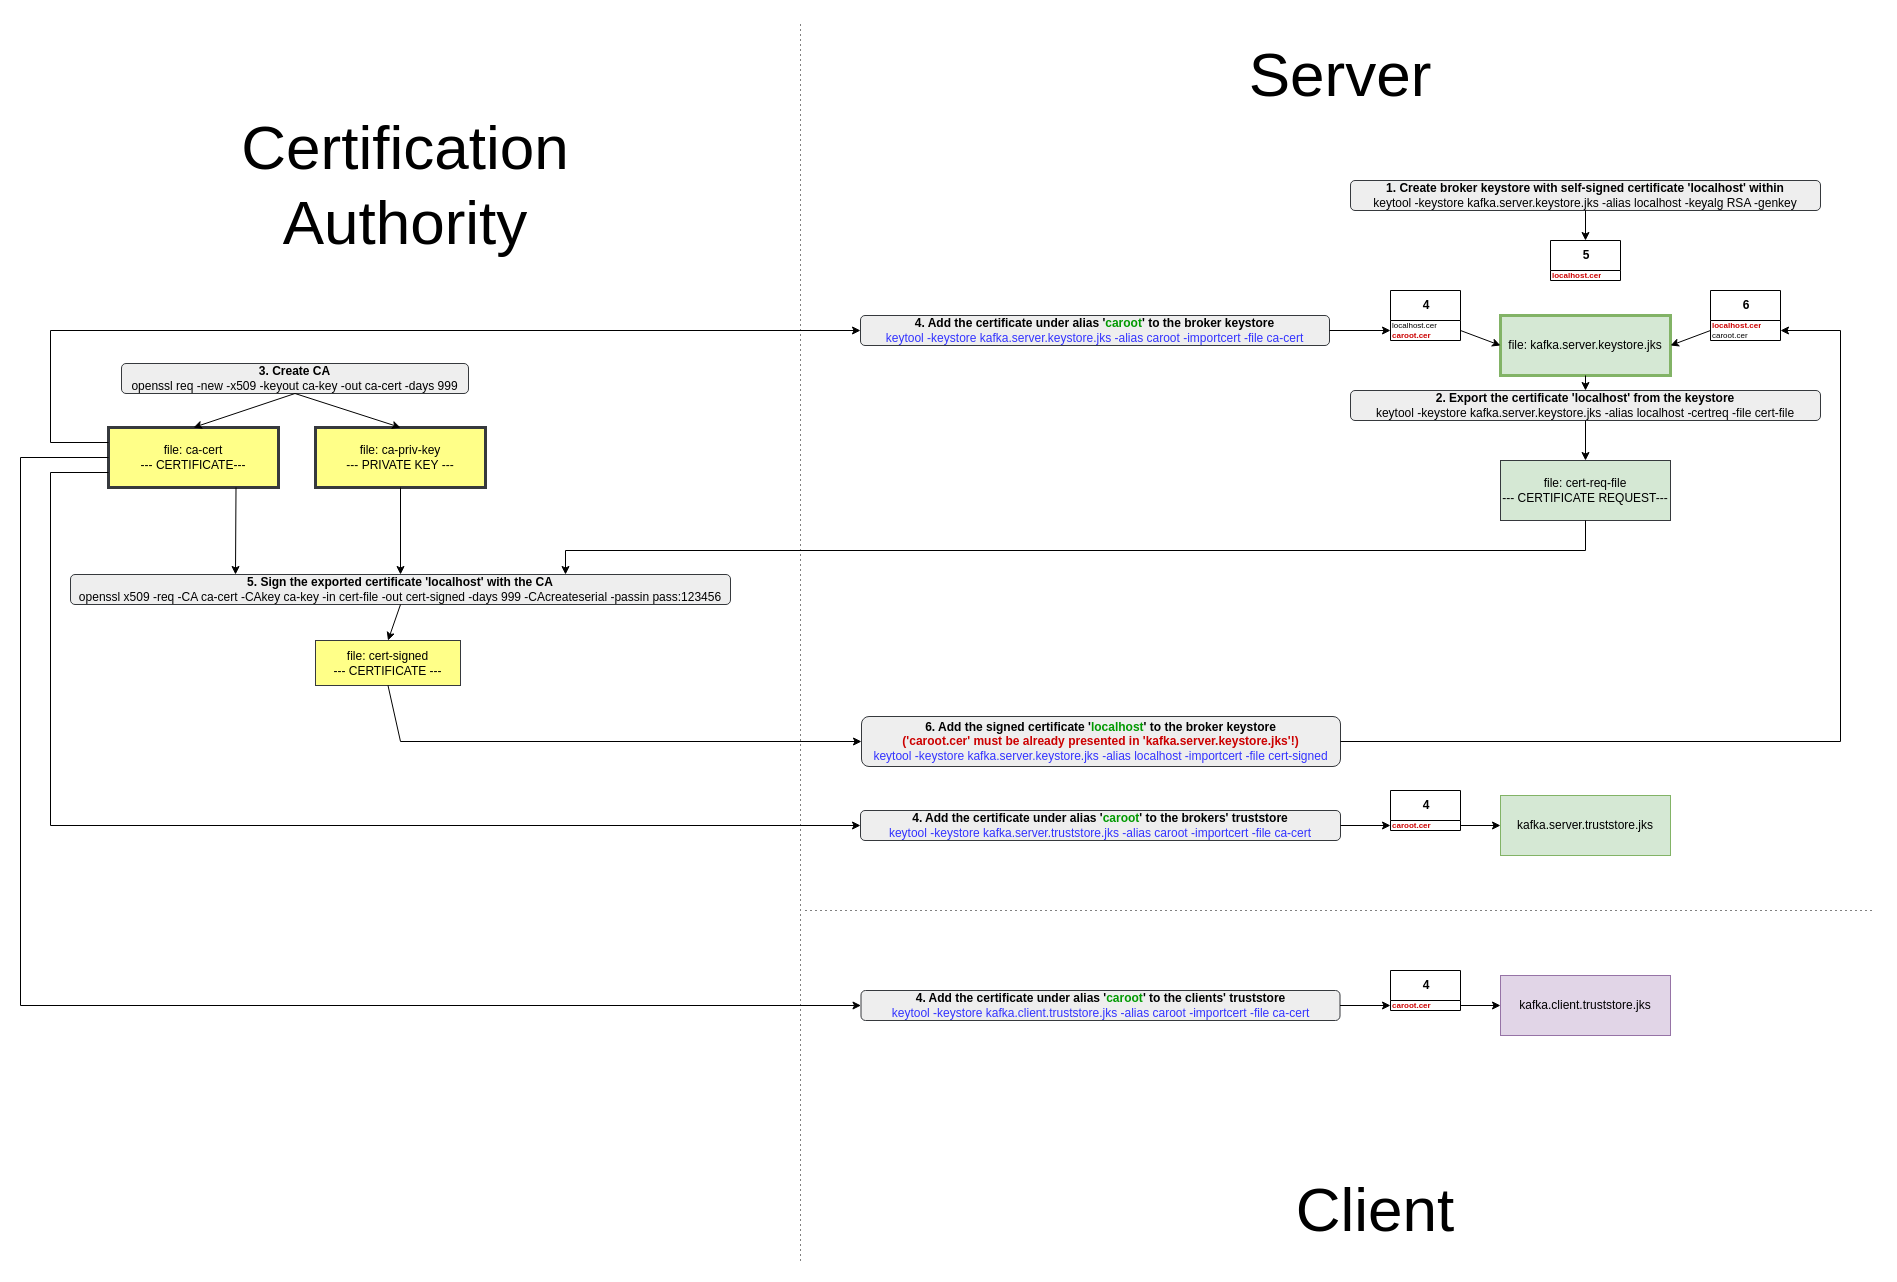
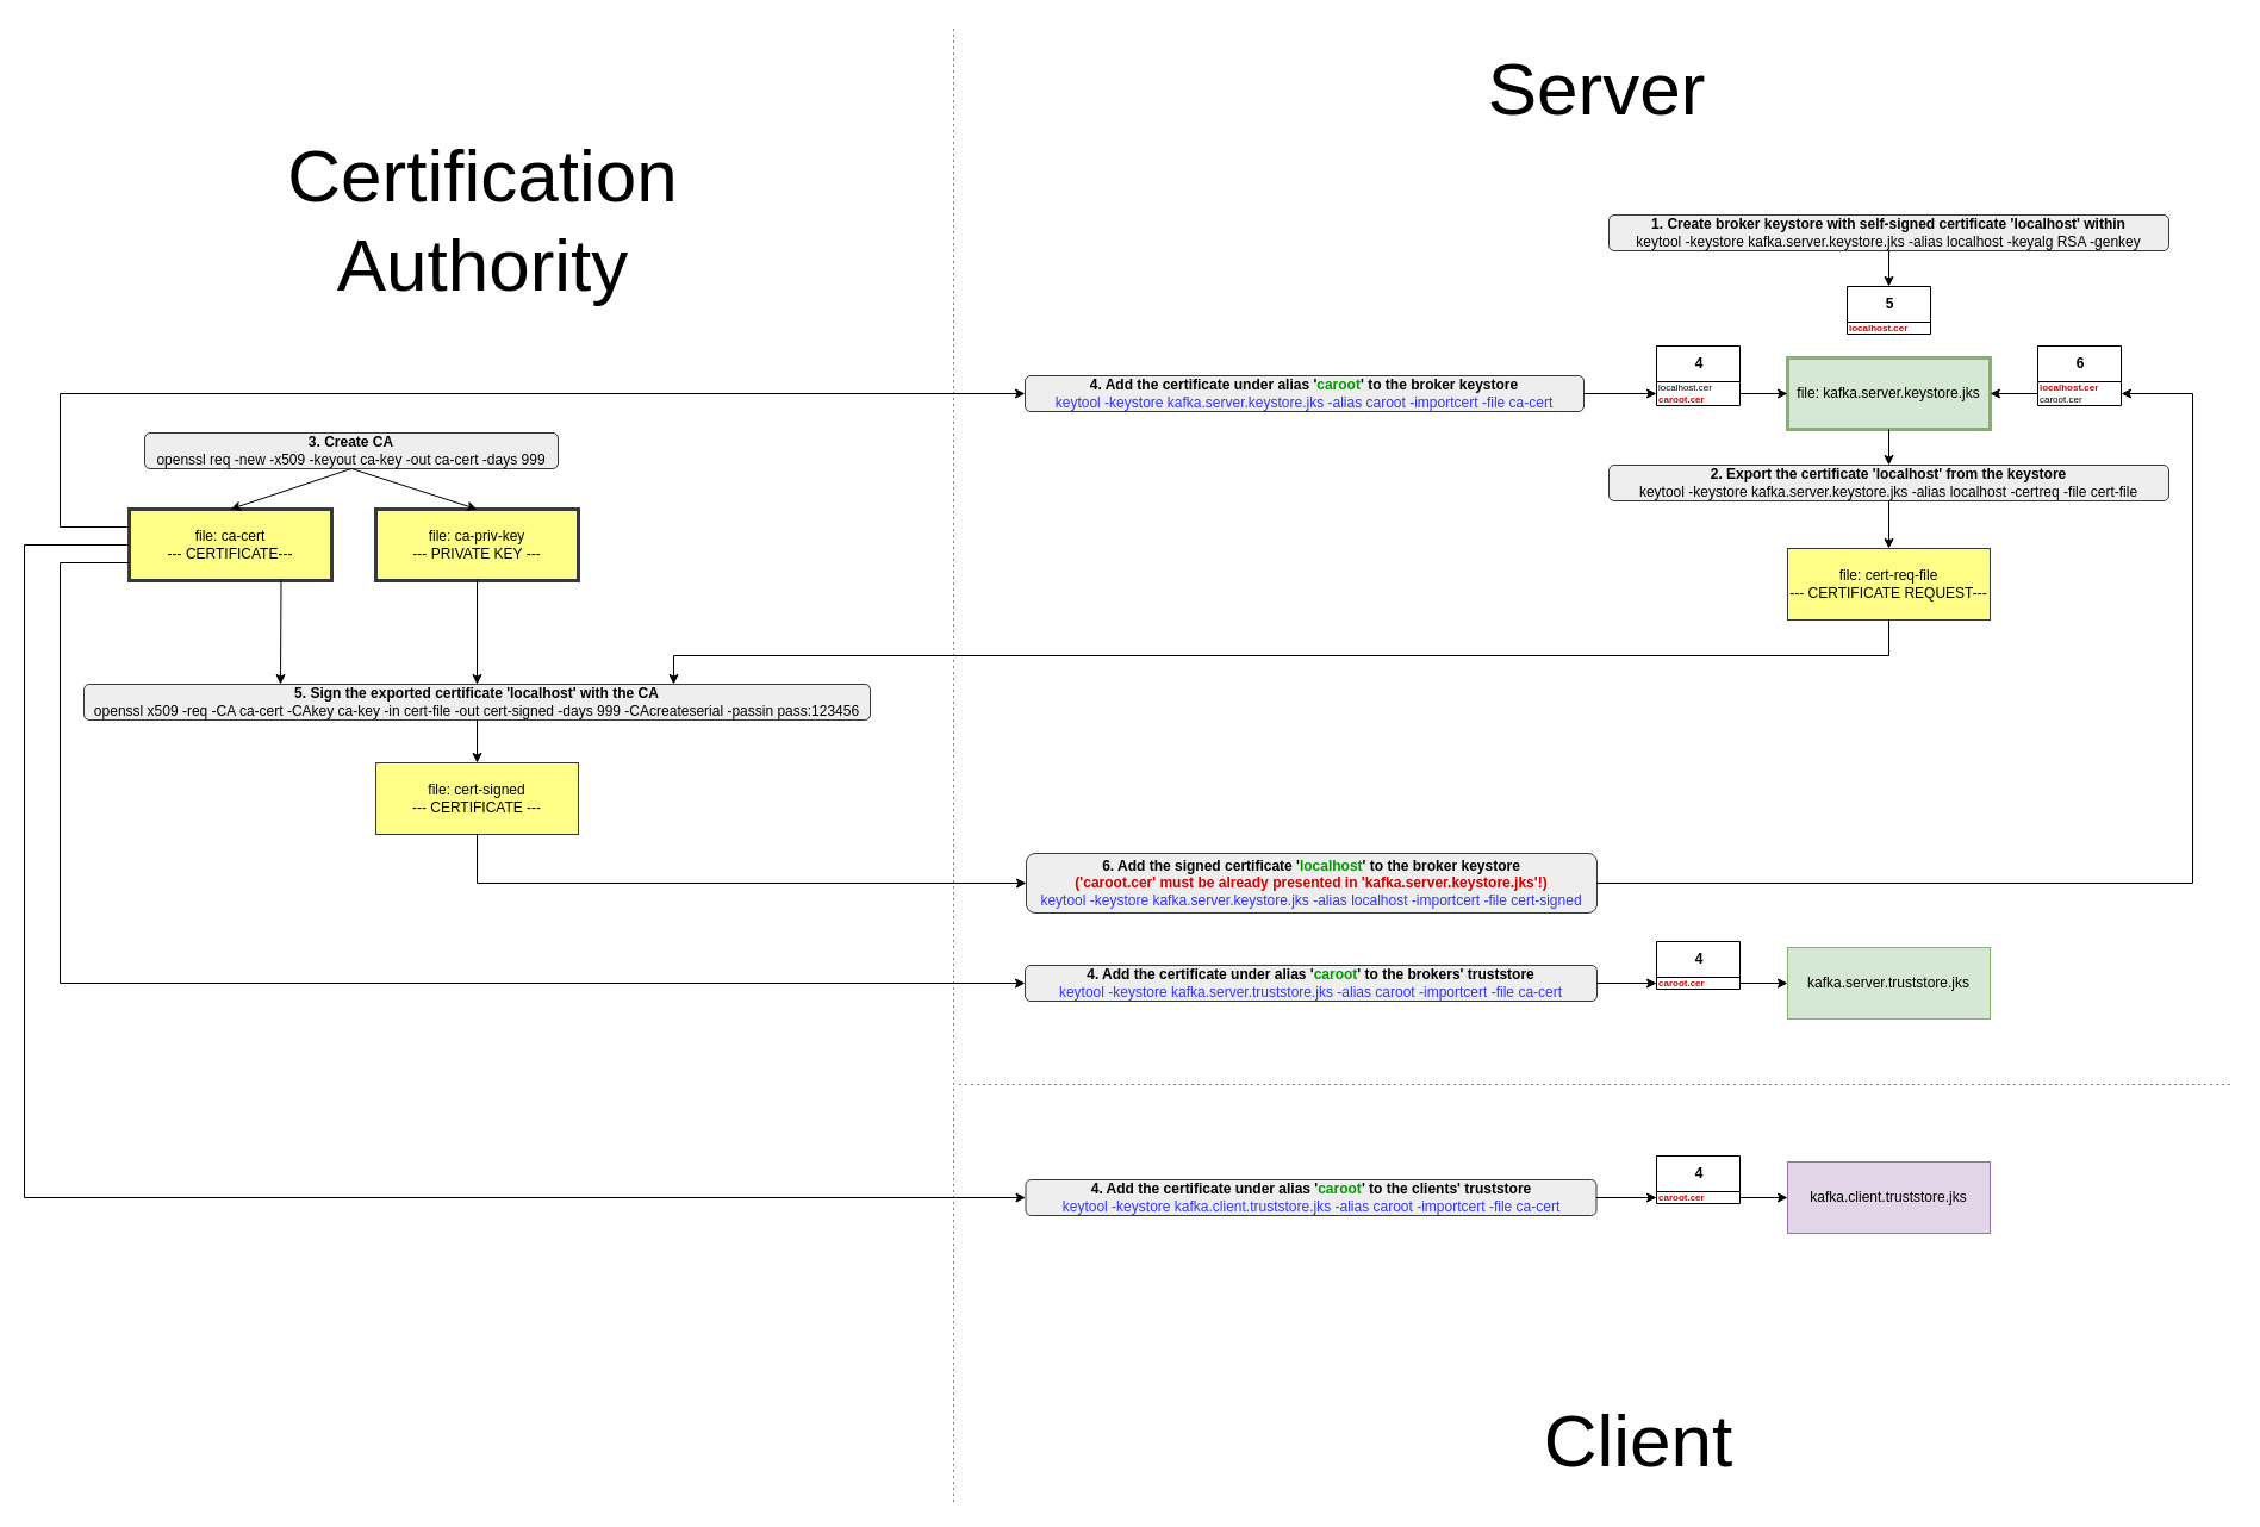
- <mxCell id="3" value="file: kafka.server.keystore.jks" style="rounded=0;whiteSpace=wrap;html=1;fillColor=#d5e8d4;strokeColor=#82b366;strokeWidth=3;" parent="1" vertex="1"><mxGeometry x="1500" y="315" width="170" height="60" as="geometry" /></mxCell>
+ <mxCell id="3" value="file: kafka.server.keystore.jks" style="rounded=0;whiteSpace=wrap;html=1;fillColor=#d5e8d4;strokeColor=#82b366;strokeWidth=3;" parent="1" vertex="1"><mxGeometry x="1500" y="300" width="170" height="60" as="geometry" /></mxCell>
- <mxCell id="10" value="file: cert-req-file&lt;br&gt;--- CERTIFICATE REQUEST---" style="rounded=0;whiteSpace=wrap;html=1;fillColor=#d5e8d4;strokeColor=#36393d;" parent="1" vertex="1"><mxGeometry x="1500" y="460" width="170" height="60" as="geometry" /></mxCell>
+ <mxCell id="10" value="file: cert-req-file&lt;br&gt;--- CERTIFICATE REQUEST---" style="rounded=0;whiteSpace=wrap;html=1;fillColor=#ffff88;strokeColor=#36393d;" parent="1" vertex="1"><mxGeometry x="1500" y="460" width="170" height="60" as="geometry" /></mxCell>
- <mxCell id="11" value="file: cert-signed&lt;br&gt;--- CERTIFICATE ---" style="rounded=0;whiteSpace=wrap;html=1;fillColor=#ffff88;strokeColor=#36393d;" parent="1" vertex="1"><mxGeometry x="315" y="640" width="145" height="45" as="geometry" /></mxCell>
+ <mxCell id="11" value="file: cert-signed&lt;br&gt;--- CERTIFICATE ---" style="rounded=0;whiteSpace=wrap;html=1;fillColor=#ffff88;strokeColor=#36393d;" parent="1" vertex="1"><mxGeometry x="315" y="640" width="170" height="60" as="geometry" /></mxCell>
